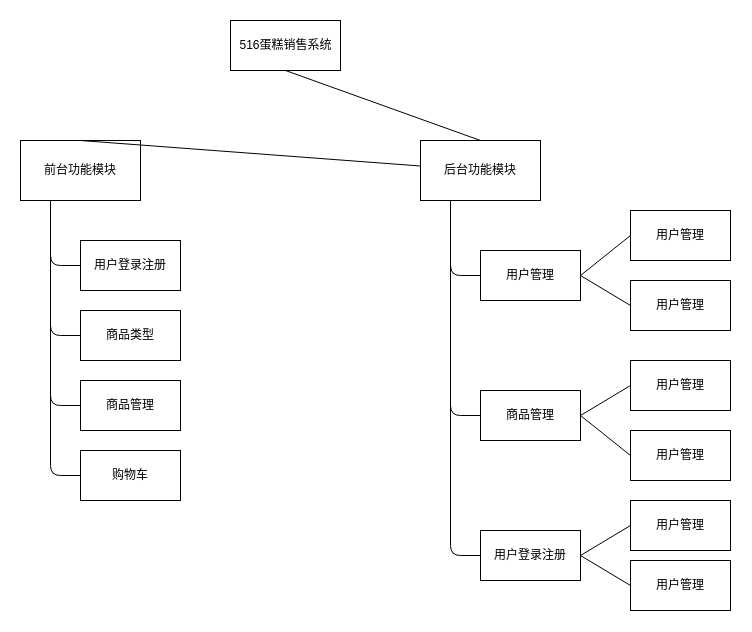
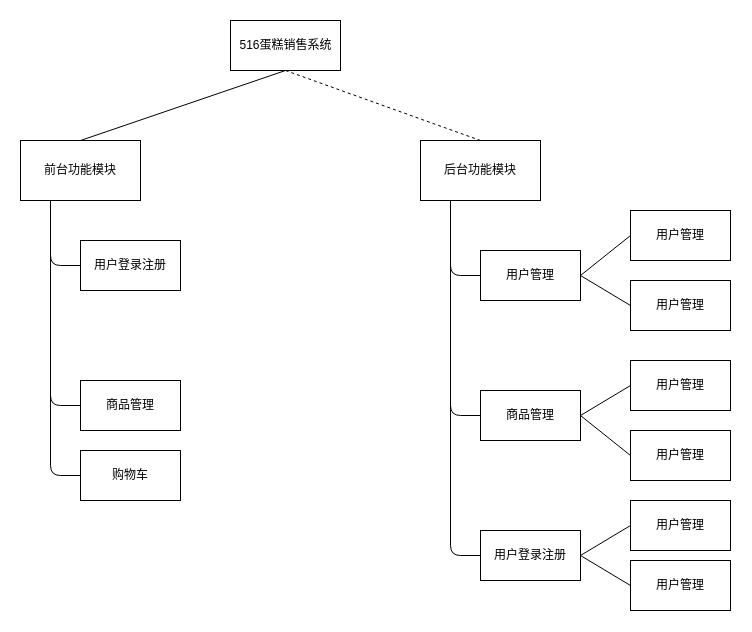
- <mxCell id="6" value="" style="endArrow=none;html=1;entryX=0.5;entryY=1;entryDx=0;entryDy=0;exitX=0.5;exitY=0;exitDx=0;exitDy=0;" parent="1" source="5" target="2" edge="1"><mxGeometry width="50" height="50" relative="1" as="geometry"><mxPoint x="90" y="150" as="sourcePoint" /><mxPoint x="295" y="80" as="targetPoint" /></mxGeometry></mxCell>
+ <mxCell id="6" value="" style="endArrow=none;html=1;entryX=0.5;entryY=1;entryDx=0;entryDy=0;exitX=0.5;exitY=0;exitDx=0;exitDy=0;dashed=1;" parent="1" source="5" target="2" edge="1"><mxGeometry width="50" height="50" relative="1" as="geometry"><mxPoint x="90" y="150" as="sourcePoint" /><mxPoint x="295" y="80" as="targetPoint" /></mxGeometry></mxCell>
- <mxCell id="4" value="" style="endArrow=none;html=1;exitX=0.5;exitY=0;exitDx=0;exitDy=0;" parent="1" source="3" target="5" edge="1"><mxGeometry width="50" height="50" relative="1" as="geometry"><mxPoint x="60" y="80" as="sourcePoint" /><mxPoint x="110" y="30" as="targetPoint" /></mxGeometry></mxCell>
+ <mxCell id="4" value="" style="endArrow=none;html=1;entryX=0.5;entryY=1;entryDx=0;entryDy=0;exitX=0.5;exitY=0;exitDx=0;exitDy=0;" parent="1" source="3" target="2" edge="1"><mxGeometry width="50" height="50" relative="1" as="geometry"><mxPoint x="60" y="80" as="sourcePoint" /><mxPoint x="110" y="30" as="targetPoint" /></mxGeometry></mxCell>
- <mxCell id="10" value="" style="endArrow=none;html=1;entryX=0.25;entryY=1;entryDx=0;entryDy=0;exitX=0;exitY=0.5;exitDx=0;exitDy=0;rounded=1;edgeStyle=orthogonalEdgeStyle;" parent="1" source="9" target="3" edge="1"><mxGeometry width="50" height="50" relative="1" as="geometry"><mxPoint x="90" y="275" as="sourcePoint" /><mxPoint x="60" y="210" as="targetPoint" /></mxGeometry></mxCell>
- <mxCell id="9" value="商品类型" style="whiteSpace=wrap;html=1;" parent="1" vertex="1"><mxGeometry x="80" y="310" width="100" height="50" as="geometry" /></mxCell>
